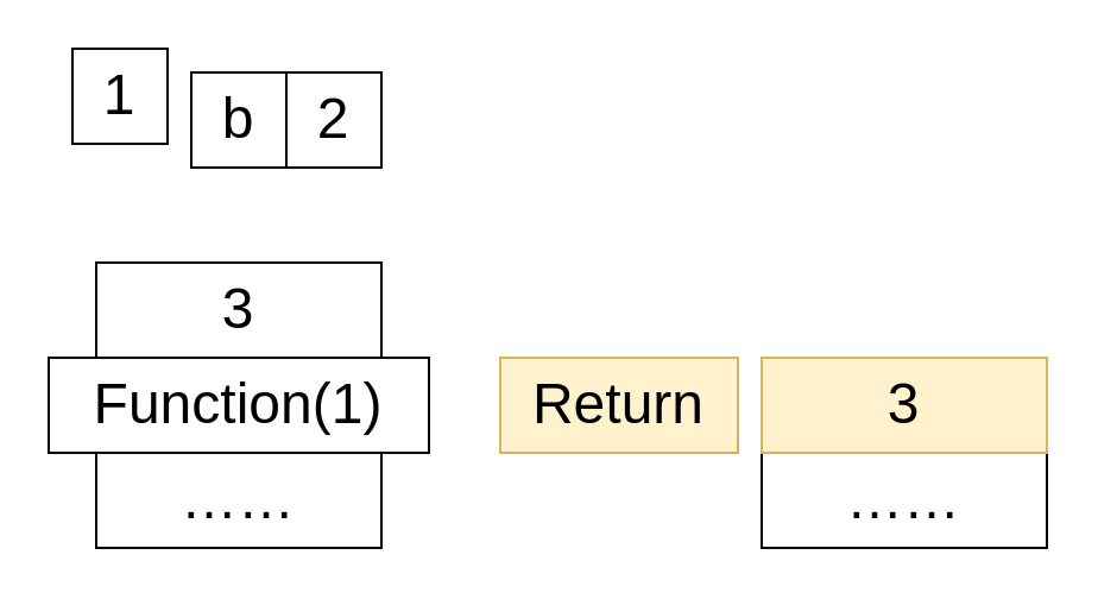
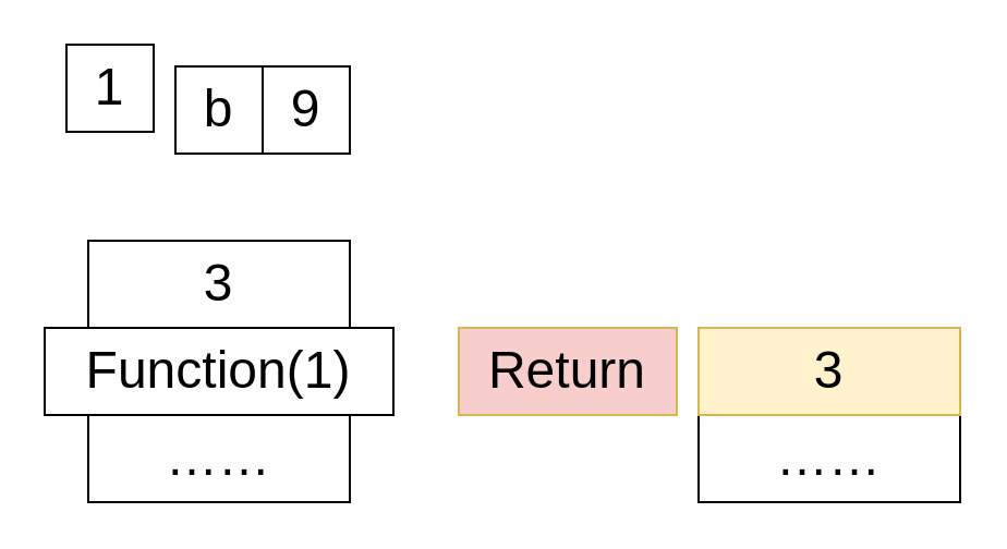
- <mxCell id="9" value="2" style="rounded=0;whiteSpace=wrap;html=1;fontSize=24;" vertex="1" parent="1"><mxGeometry x="120" y="30" width="40" height="40" as="geometry" /></mxCell>
+ <mxCell id="9" value="9" style="rounded=0;whiteSpace=wrap;html=1;fontSize=24;" vertex="1" parent="1"><mxGeometry x="120" y="30" width="40" height="40" as="geometry" /></mxCell>
- <mxCell id="5" value="Return" style="rounded=0;whiteSpace=wrap;html=1;fontSize=24;fillColor=#fff2cc;strokeColor=#d6b656;" parent="1" vertex="1"><mxGeometry x="210" y="150" width="100" height="40" as="geometry" /></mxCell>
+ <mxCell id="5" value="Return" style="rounded=0;whiteSpace=wrap;html=1;fontSize=24;fillColor=#f8cecc;strokeColor=#d6b656;" parent="1" vertex="1"><mxGeometry x="210" y="150" width="100" height="40" as="geometry" /></mxCell>
